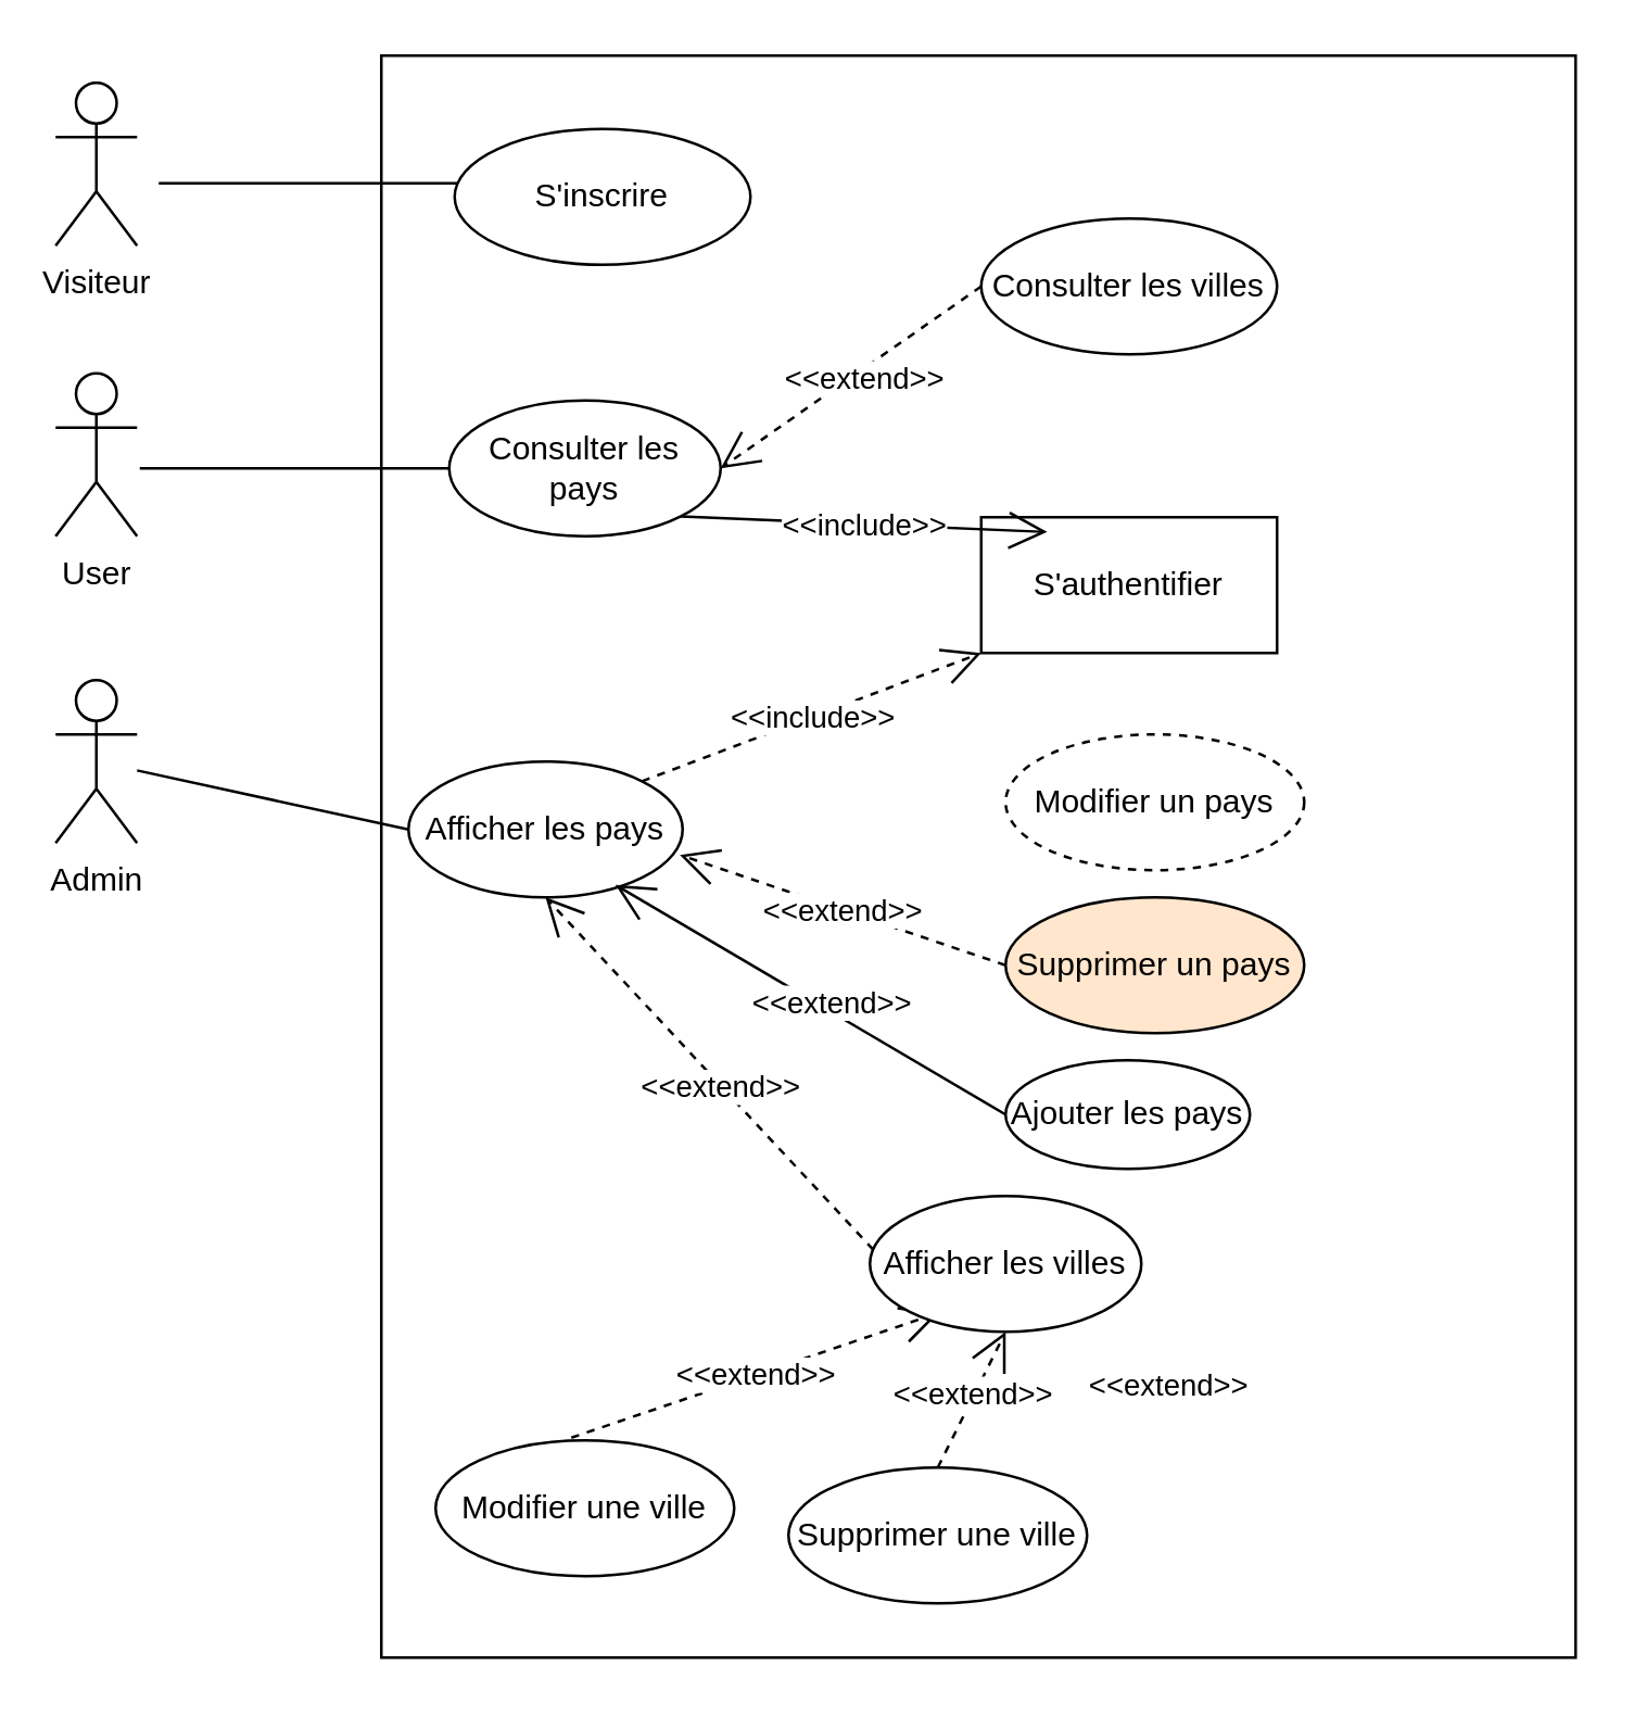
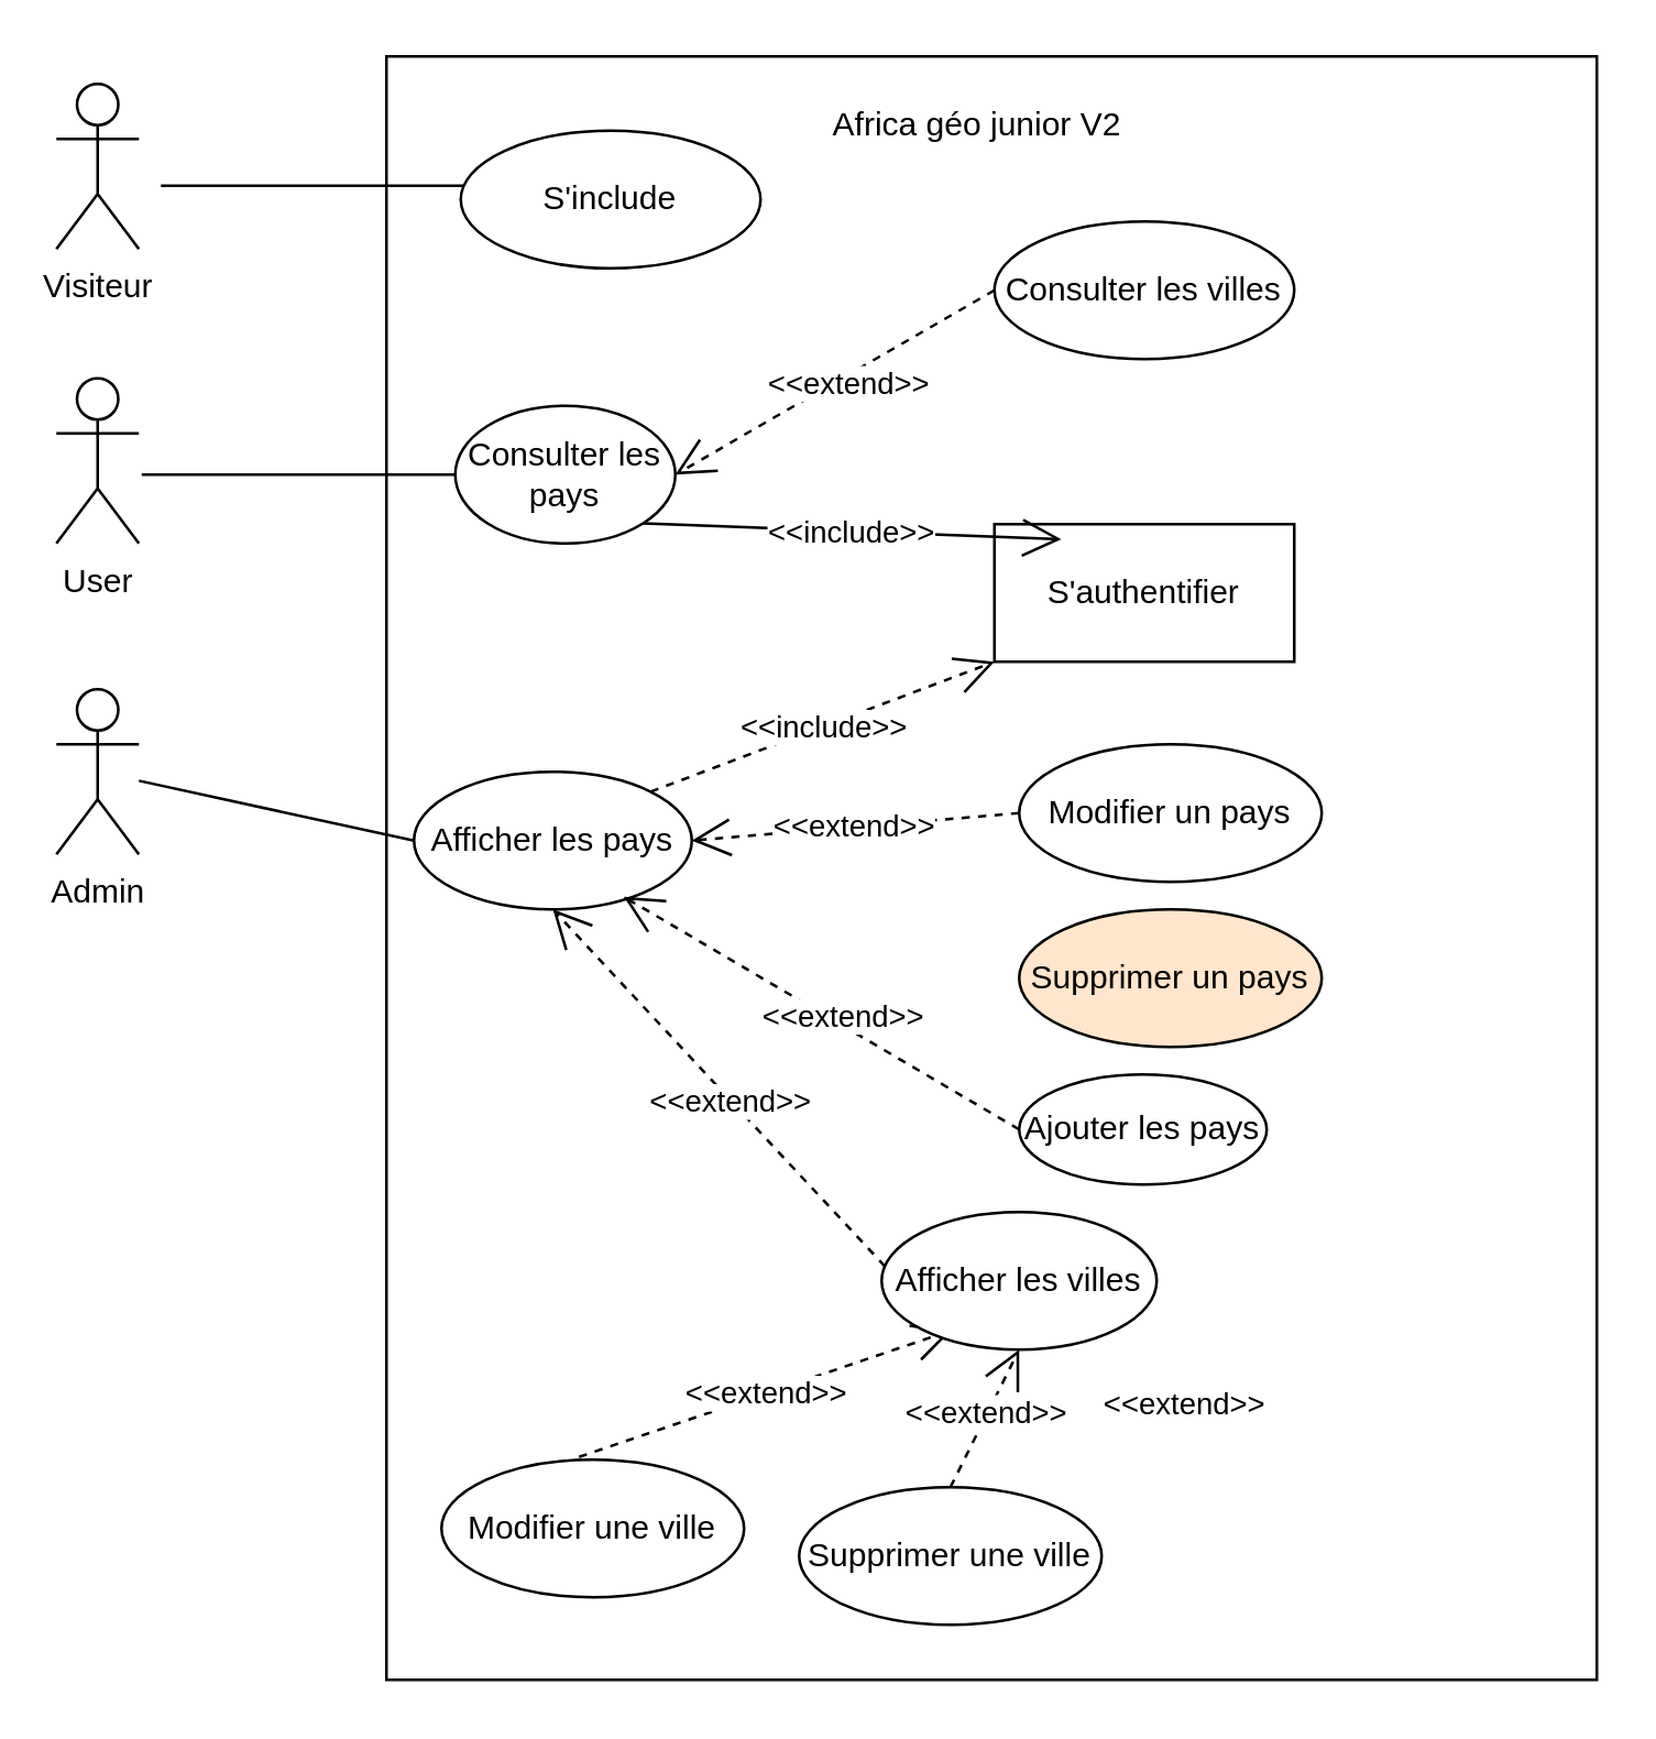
+ <mxCell id="3" value="Africa géo junior V2" style="text;html=1;align=center;verticalAlign=middle;whiteSpace=wrap;rounded=0;" parent="1" vertex="1"><mxGeometry x="290" y="30" width="130" height="30" as="geometry" /></mxCell>
- <mxCell id="30" value="S'inscrire" style="ellipse;whiteSpace=wrap;html=1;" vertex="1" parent="1"><mxGeometry x="167" y="47" width="109" height="50" as="geometry" /></mxCell>
+ <mxCell id="30" value="S'include" style="ellipse;whiteSpace=wrap;html=1;" vertex="1" parent="1"><mxGeometry x="167" y="47" width="109" height="50" as="geometry" /></mxCell>
- <mxCell id="7" value="Consulter les pays" style="ellipse;whiteSpace=wrap;html=1;" parent="1" vertex="1"><mxGeometry x="165" y="147" width="100" height="50" as="geometry" /></mxCell>
+ <mxCell id="7" value="Consulter les pays" style="ellipse;whiteSpace=wrap;html=1;" parent="1" vertex="1"><mxGeometry x="165" y="147" width="80" height="50" as="geometry" /></mxCell>
- <mxCell id="10" value="Modifier un pays" style="ellipse;whiteSpace=wrap;html=1;dashed=1;" parent="1" vertex="1"><mxGeometry x="370" y="270" width="110" height="50" as="geometry" /></mxCell>
+ <mxCell id="10" value="Modifier un pays" style="ellipse;whiteSpace=wrap;html=1;" parent="1" vertex="1"><mxGeometry x="370" y="270" width="110" height="50" as="geometry" /></mxCell>
+ <mxCell id="21" value="&amp;lt;&amp;lt;extend&amp;gt;&amp;gt;" style="endArrow=open;endSize=12;dashed=1;html=1;rounded=0;entryX=1;entryY=0.5;entryDx=0;entryDy=0;exitX=0;exitY=0.5;exitDx=0;exitDy=0;" parent="1" source="10" target="9" edge="1"><mxGeometry width="160" relative="1" as="geometry"><mxPoint x="340" y="360" as="sourcePoint" /><mxPoint x="261" y="320.5" as="targetPoint" /></mxGeometry></mxCell>
- <mxCell id="20" value="&amp;lt;&amp;lt;extend&amp;gt;&amp;gt;" style="endArrow=open;endSize=12;dashed=0;html=1;rounded=0;exitX=0;exitY=0.5;exitDx=0;exitDy=0;entryX=0.755;entryY=0.908;entryDx=0;entryDy=0;entryPerimeter=0;" parent="1" source="12" target="9" edge="1"><mxGeometry x="-0.087" y="-2" width="160" relative="1" as="geometry"><mxPoint x="321" y="250" as="sourcePoint" /><mxPoint x="250" y="310" as="targetPoint" /><mxPoint y="-1" as="offset" /></mxGeometry></mxCell>
+ <mxCell id="20" value="&amp;lt;&amp;lt;extend&amp;gt;&amp;gt;" style="endArrow=open;endSize=12;dashed=1;html=1;rounded=0;exitX=0;exitY=0.5;exitDx=0;exitDy=0;entryX=0.755;entryY=0.908;entryDx=0;entryDy=0;entryPerimeter=0;" parent="1" source="12" target="9" edge="1"><mxGeometry x="-0.087" y="-2" width="160" relative="1" as="geometry"><mxPoint x="321" y="250" as="sourcePoint" /><mxPoint x="250" y="310" as="targetPoint" /><mxPoint y="-1" as="offset" /></mxGeometry></mxCell>
- <mxCell id="19" value="&amp;lt;&amp;lt;extend&amp;gt;&amp;gt;" style="endArrow=open;endSize=12;dashed=1;html=1;rounded=0;entryX=0.99;entryY=0.687;entryDx=0;entryDy=0;exitX=0;exitY=0.5;exitDx=0;exitDy=0;entryPerimeter=0;" parent="1" source="11" target="9" edge="1"><mxGeometry width="160" relative="1" as="geometry"><mxPoint x="311" y="260" as="sourcePoint" /><mxPoint x="251" y="310.5" as="targetPoint" /></mxGeometry></mxCell>
